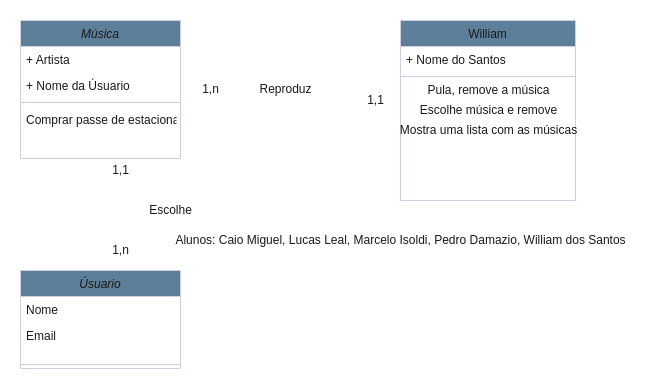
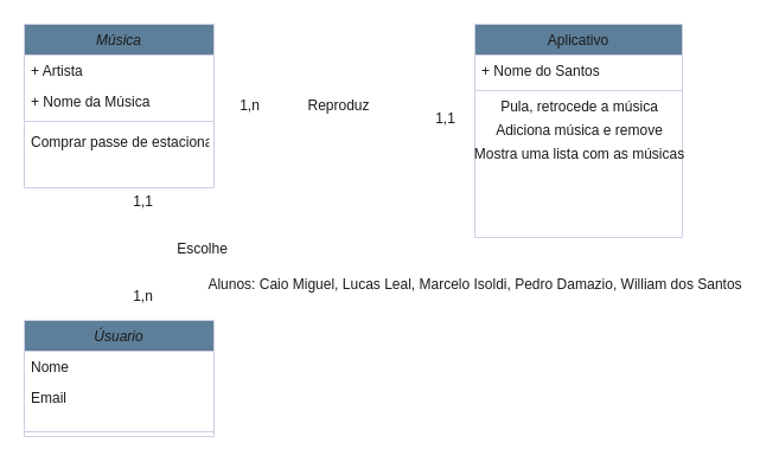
- <mxCell id="7" value="William" style="swimlane;fontStyle=0;align=center;verticalAlign=top;childLayout=stackLayout;horizontal=1;startSize=26;horizontalStack=0;resizeParent=1;resizeLast=0;collapsible=1;marginBottom=0;rounded=0;shadow=0;strokeWidth=1;fillColor=#5D7F99;strokeColor=#D0CEE2;fontColor=#1A1A1A;" parent="1" vertex="1"><mxGeometry x="400" y="20" width="175" height="180" as="geometry"><mxRectangle x="550" y="140" width="160" height="26" as="alternateBounds" /></mxGeometry></mxCell>
+ <mxCell id="7" value="Aplicativo" style="swimlane;fontStyle=0;align=center;verticalAlign=top;childLayout=stackLayout;horizontal=1;startSize=26;horizontalStack=0;resizeParent=1;resizeLast=0;collapsible=1;marginBottom=0;rounded=0;shadow=0;strokeWidth=1;fillColor=#5D7F99;strokeColor=#D0CEE2;fontColor=#1A1A1A;" parent="1" vertex="1"><mxGeometry x="400" y="20" width="175" height="180" as="geometry"><mxRectangle x="550" y="140" width="160" height="26" as="alternateBounds" /></mxGeometry></mxCell>
- <mxCell id="4" value="+ Nome da Úsuario" style="text;align=left;verticalAlign=top;spacingLeft=4;spacingRight=4;overflow=hidden;rotatable=0;points=[[0,0.5],[1,0.5]];portConstraint=eastwest;rounded=0;shadow=0;html=0;fontColor=#1A1A1A;" parent="2" vertex="1"><mxGeometry y="52" width="160" height="26" as="geometry" /></mxCell>
+ <mxCell id="4" value="+ Nome da Música" style="text;align=left;verticalAlign=top;spacingLeft=4;spacingRight=4;overflow=hidden;rotatable=0;points=[[0,0.5],[1,0.5]];portConstraint=eastwest;rounded=0;shadow=0;html=0;fontColor=#1A1A1A;" parent="2" vertex="1"><mxGeometry y="52" width="160" height="26" as="geometry" /></mxCell>
- <mxCell id="10" value="&lt;font style=&quot;vertical-align: inherit&quot;&gt;&lt;font style=&quot;vertical-align: inherit&quot;&gt;&lt;font style=&quot;vertical-align: inherit&quot;&gt;&lt;font style=&quot;vertical-align: inherit&quot;&gt;Pula, remove a música&lt;/font&gt;&lt;/font&gt;&lt;/font&gt;&lt;/font&gt;" style="text;html=1;align=center;verticalAlign=middle;resizable=0;points=[];autosize=1;strokeColor=none;fontColor=#1A1A1A;" vertex="1" parent="7"><mxGeometry y="60" width="175" height="20" as="geometry" /></mxCell>
+ <mxCell id="10" value="&lt;font style=&quot;vertical-align: inherit&quot;&gt;&lt;font style=&quot;vertical-align: inherit&quot;&gt;&lt;font style=&quot;vertical-align: inherit&quot;&gt;&lt;font style=&quot;vertical-align: inherit&quot;&gt;Pula, retrocede a música&lt;/font&gt;&lt;/font&gt;&lt;/font&gt;&lt;/font&gt;" style="text;html=1;align=center;verticalAlign=middle;resizable=0;points=[];autosize=1;strokeColor=none;fontColor=#1A1A1A;" vertex="1" parent="7"><mxGeometry y="60" width="175" height="20" as="geometry" /></mxCell>
- <mxCell id="11" value="&lt;font style=&quot;vertical-align: inherit&quot;&gt;&lt;font style=&quot;vertical-align: inherit&quot;&gt;&lt;font style=&quot;vertical-align: inherit&quot;&gt;&lt;font style=&quot;vertical-align: inherit&quot;&gt;&lt;font style=&quot;vertical-align: inherit&quot;&gt;&lt;font style=&quot;vertical-align: inherit&quot;&gt;&lt;font style=&quot;vertical-align: inherit&quot;&gt;&lt;font style=&quot;vertical-align: inherit&quot;&gt;Escolhe música e remove&lt;/font&gt;&lt;/font&gt;&lt;/font&gt;&lt;/font&gt;&lt;/font&gt;&lt;/font&gt;&lt;/font&gt;&lt;/font&gt;" style="text;html=1;align=center;verticalAlign=middle;resizable=0;points=[];autosize=1;strokeColor=none;fontColor=#1A1A1A;" vertex="1" parent="7"><mxGeometry y="80" width="175" height="20" as="geometry" /></mxCell>
+ <mxCell id="11" value="&lt;font style=&quot;vertical-align: inherit&quot;&gt;&lt;font style=&quot;vertical-align: inherit&quot;&gt;&lt;font style=&quot;vertical-align: inherit&quot;&gt;&lt;font style=&quot;vertical-align: inherit&quot;&gt;&lt;font style=&quot;vertical-align: inherit&quot;&gt;&lt;font style=&quot;vertical-align: inherit&quot;&gt;&lt;font style=&quot;vertical-align: inherit&quot;&gt;&lt;font style=&quot;vertical-align: inherit&quot;&gt;Adiciona música e remove&lt;/font&gt;&lt;/font&gt;&lt;/font&gt;&lt;/font&gt;&lt;/font&gt;&lt;/font&gt;&lt;/font&gt;&lt;/font&gt;" style="text;html=1;align=center;verticalAlign=middle;resizable=0;points=[];autosize=1;strokeColor=none;fontColor=#1A1A1A;" vertex="1" parent="7"><mxGeometry y="80" width="175" height="20" as="geometry" /></mxCell>
